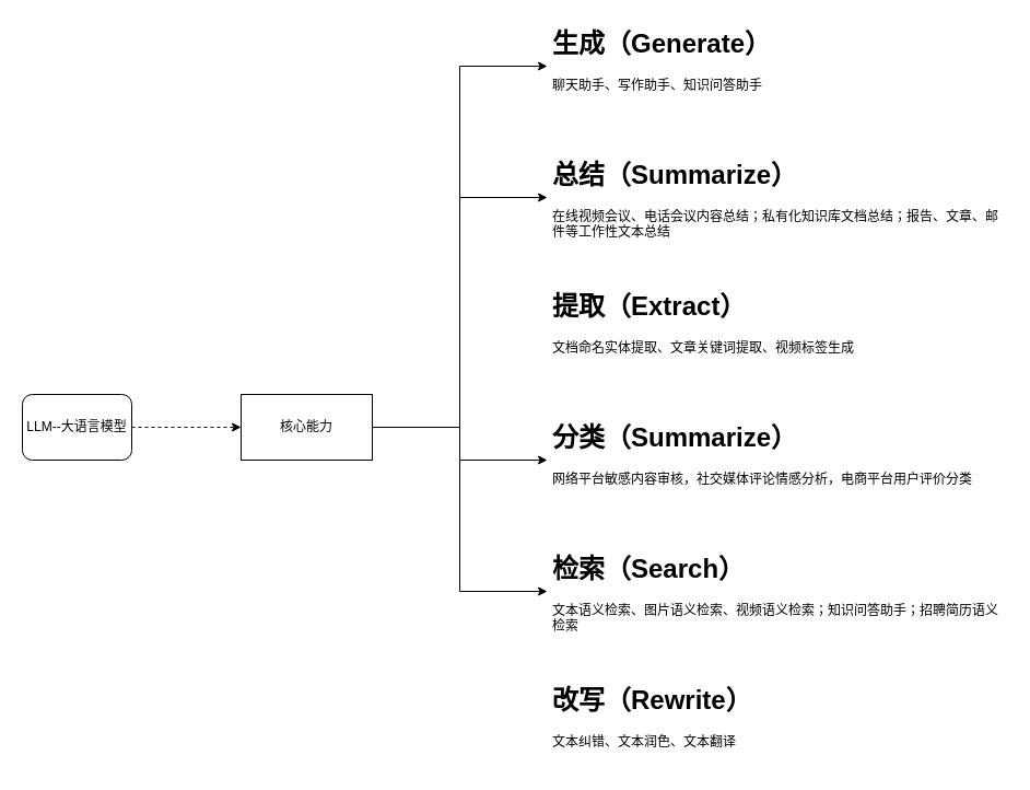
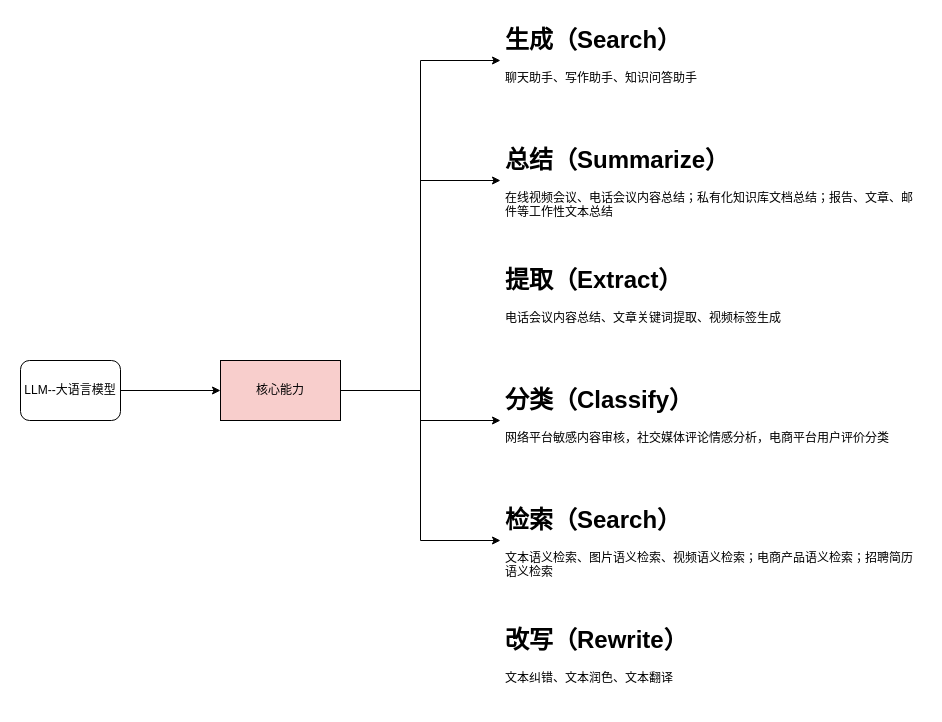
- <mxCell id="9" value="&lt;h1&gt;生成（Generate）&lt;br&gt;&lt;/h1&gt;&lt;p&gt;聊天助手、写作助手、知识问答助手&lt;br&gt;&lt;/p&gt;" style="text;html=1;strokeColor=none;fillColor=none;spacing=5;spacingTop=-20;whiteSpace=wrap;overflow=hidden;rounded=0;" vertex="1" parent="1"><mxGeometry x="500" y="20" width="420" height="80" as="geometry" /></mxCell>
+ <mxCell id="9" value="&lt;h1&gt;生成（Search）&lt;br&gt;&lt;/h1&gt;&lt;p&gt;聊天助手、写作助手、知识问答助手&lt;br&gt;&lt;/p&gt;" style="text;html=1;strokeColor=none;fillColor=none;spacing=5;spacingTop=-20;whiteSpace=wrap;overflow=hidden;rounded=0;" vertex="1" parent="1"><mxGeometry x="500" y="20" width="420" height="80" as="geometry" /></mxCell>
- <mxCell id="11" value="&lt;h1&gt;提取（Extract）&lt;br&gt;&lt;/h1&gt;&lt;p&gt;文档命名实体提取、文章关键词提取、视频标签生成&lt;br&gt;&lt;/p&gt;" style="text;html=1;strokeColor=none;fillColor=none;spacing=5;spacingTop=-20;whiteSpace=wrap;overflow=hidden;rounded=0;" vertex="1" parent="1"><mxGeometry x="500" y="260" width="420" height="80" as="geometry" /></mxCell>
+ <mxCell id="11" value="&lt;h1&gt;提取（Extract）&lt;br&gt;&lt;/h1&gt;&lt;p&gt;电话会议内容总结、文章关键词提取、视频标签生成&lt;br&gt;&lt;/p&gt;" style="text;html=1;strokeColor=none;fillColor=none;spacing=5;spacingTop=-20;whiteSpace=wrap;overflow=hidden;rounded=0;" vertex="1" parent="1"><mxGeometry x="500" y="260" width="420" height="80" as="geometry" /></mxCell>
- <mxCell id="12" value="&lt;h1&gt;分类（Summarize）&lt;br&gt;&lt;/h1&gt;&lt;p&gt;网络平台敏感内容审核，社交媒体评论情感分析，电商平台用户评价分类&lt;br&gt;&lt;/p&gt;" style="text;html=1;strokeColor=none;fillColor=none;spacing=5;spacingTop=-20;whiteSpace=wrap;overflow=hidden;rounded=0;" vertex="1" parent="1"><mxGeometry x="500" y="380" width="420" height="80" as="geometry" /></mxCell>
+ <mxCell id="12" value="&lt;h1&gt;分类（Classify）&lt;br&gt;&lt;/h1&gt;&lt;p&gt;网络平台敏感内容审核，社交媒体评论情感分析，电商平台用户评价分类&lt;br&gt;&lt;/p&gt;" style="text;html=1;strokeColor=none;fillColor=none;spacing=5;spacingTop=-20;whiteSpace=wrap;overflow=hidden;rounded=0;" vertex="1" parent="1"><mxGeometry x="500" y="380" width="420" height="80" as="geometry" /></mxCell>
- <mxCell id="7" style="edgeStyle=orthogonalEdgeStyle;rounded=0;orthogonalLoop=1;jettySize=auto;html=1;exitX=1;exitY=0.5;exitDx=0;exitDy=0;entryX=0;entryY=0.5;entryDx=0;entryDy=0;dashed=1;" edge="1" parent="1" source="8" target="6"><mxGeometry relative="1" as="geometry" /></mxCell>
+ <mxCell id="7" style="edgeStyle=orthogonalEdgeStyle;rounded=0;orthogonalLoop=1;jettySize=auto;html=1;exitX=1;exitY=0.5;exitDx=0;exitDy=0;entryX=0;entryY=0.5;entryDx=0;entryDy=0;" edge="1" parent="1" source="8" target="6"><mxGeometry relative="1" as="geometry" /></mxCell>
- <mxCell id="6" value="核心能力" style="rounded=0;whiteSpace=wrap;html=1;" vertex="1" parent="1"><mxGeometry x="220" y="360" width="120" height="60" as="geometry" /></mxCell>
+ <mxCell id="6" value="核心能力" style="rounded=0;whiteSpace=wrap;html=1;fillColor=#f8cecc;" vertex="1" parent="1"><mxGeometry x="220" y="360" width="120" height="60" as="geometry" /></mxCell>
- <mxCell id="13" value="&lt;h1&gt;检索（Search）&lt;br&gt;&lt;/h1&gt;&lt;p&gt;文本语义检索、图片语义检索、视频语义检索；知识问答助手；招聘简历语义检索&lt;br&gt;&lt;/p&gt;" style="text;html=1;strokeColor=none;fillColor=none;spacing=5;spacingTop=-20;whiteSpace=wrap;overflow=hidden;rounded=0;" vertex="1" parent="1"><mxGeometry x="500" y="500" width="420" height="80" as="geometry" /></mxCell>
+ <mxCell id="13" value="&lt;h1&gt;检索（Search）&lt;br&gt;&lt;/h1&gt;&lt;p&gt;文本语义检索、图片语义检索、视频语义检索；电商产品语义检索；招聘简历语义检索&lt;br&gt;&lt;/p&gt;" style="text;html=1;strokeColor=none;fillColor=none;spacing=5;spacingTop=-20;whiteSpace=wrap;overflow=hidden;rounded=0;" vertex="1" parent="1"><mxGeometry x="500" y="500" width="420" height="80" as="geometry" /></mxCell>
